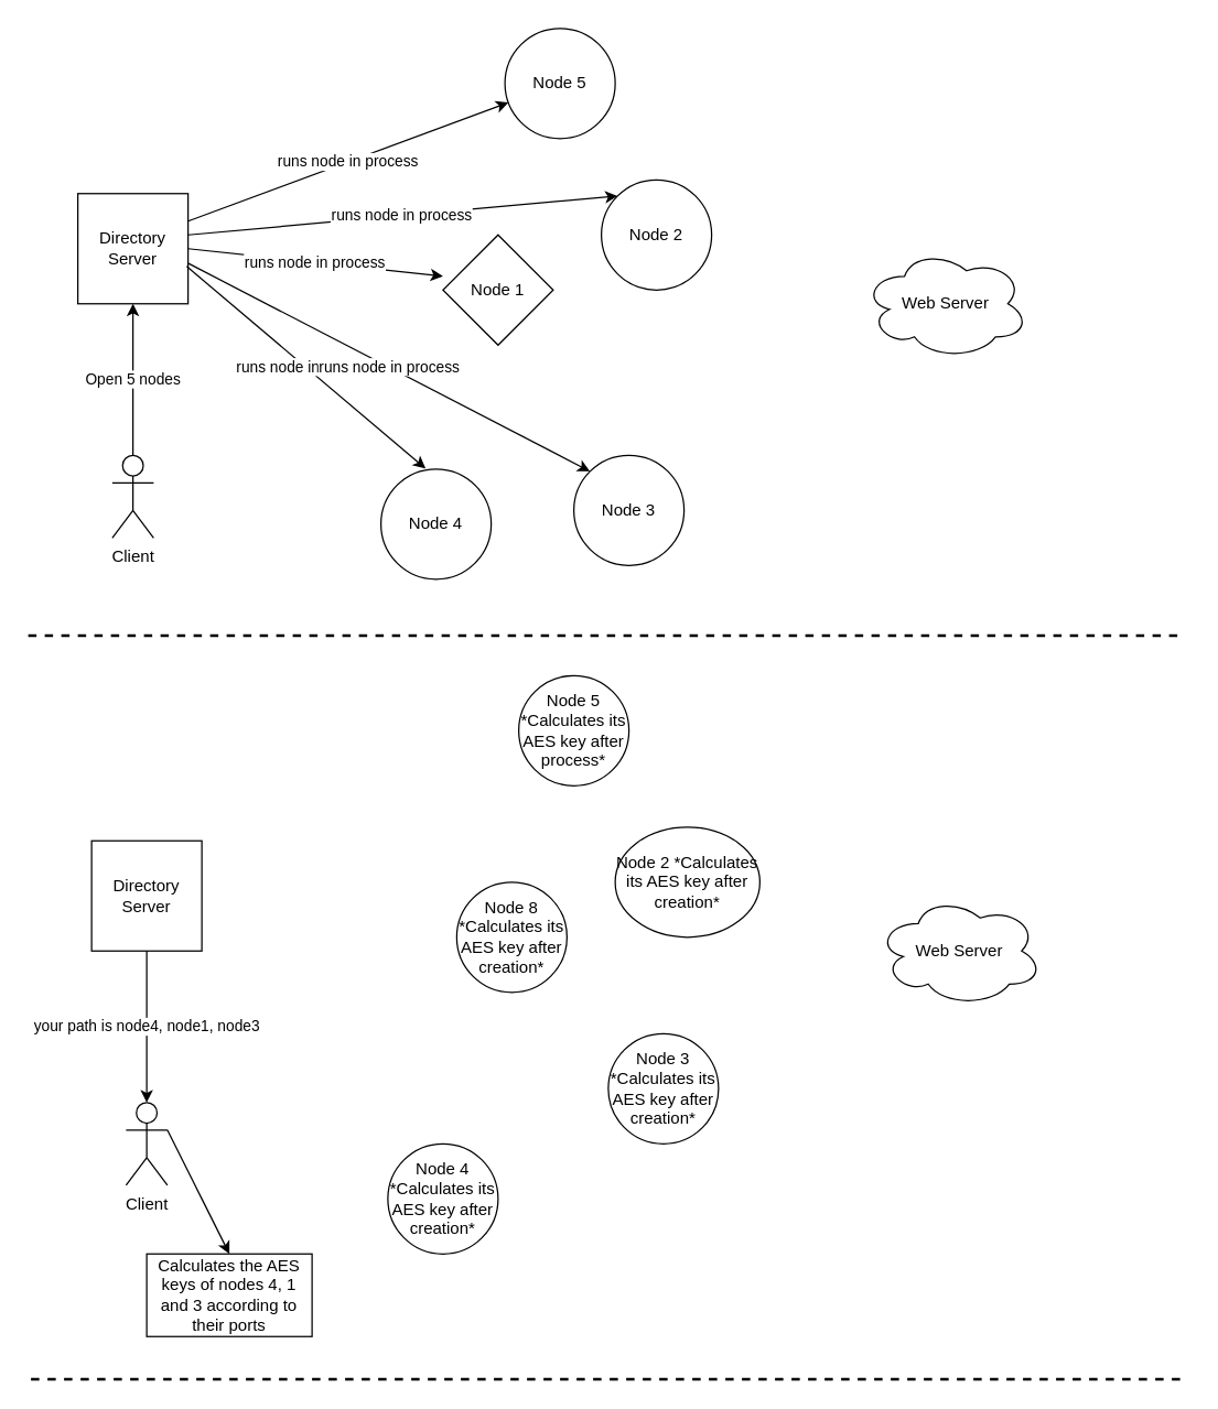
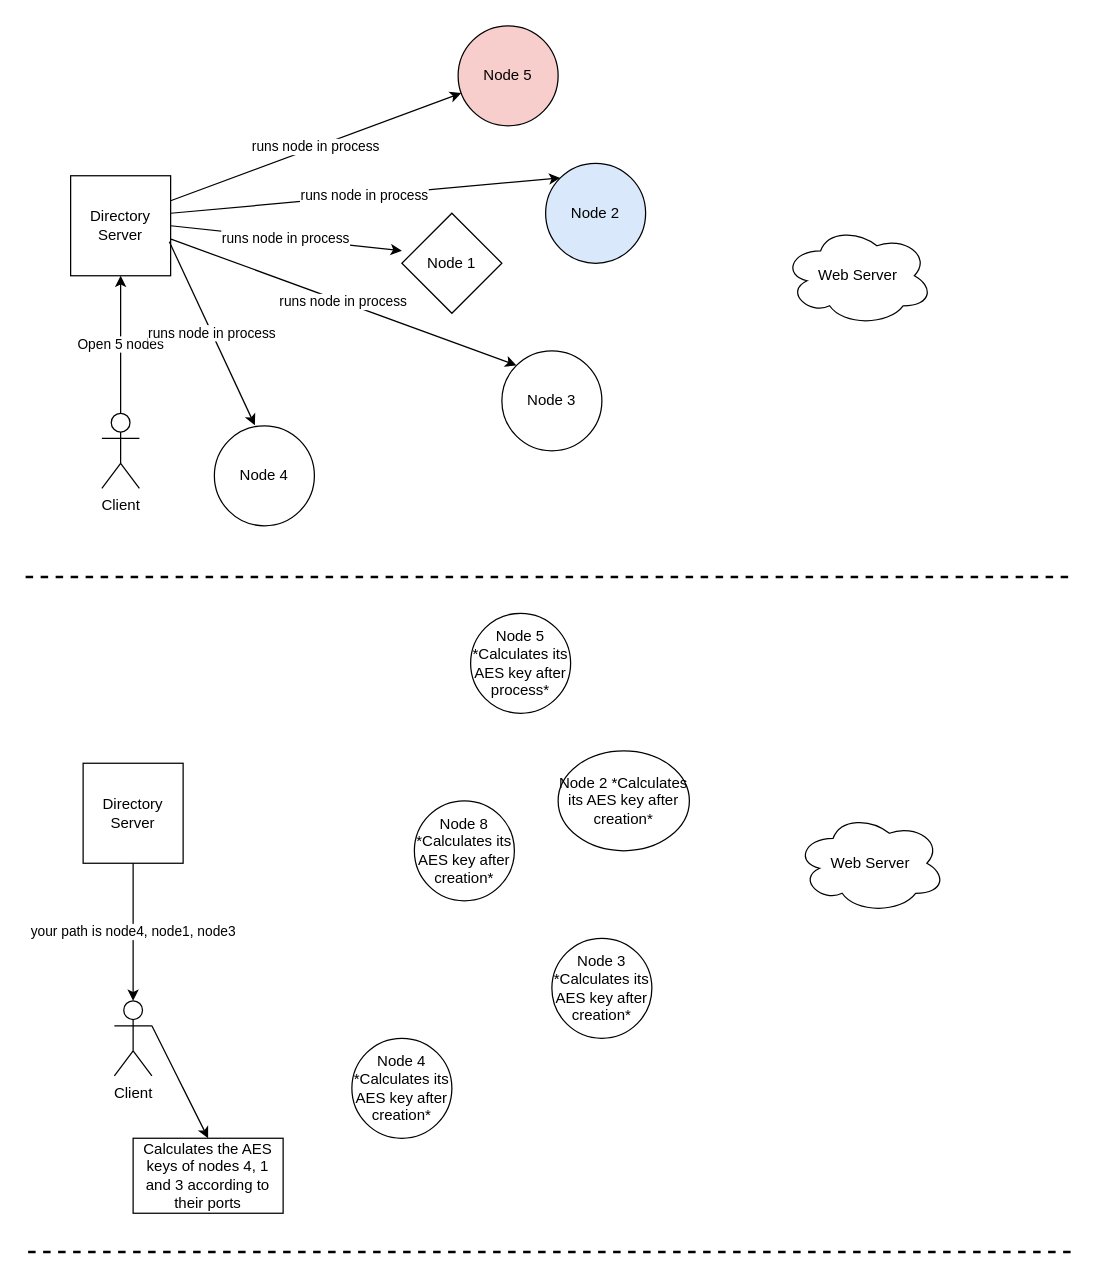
- <mxCell id="10" value="Node 5" style="ellipse;whiteSpace=wrap;html=1;aspect=fixed;" vertex="1" parent="1"><mxGeometry x="366" y="20" width="80" height="80" as="geometry" /></mxCell>
+ <mxCell id="10" value="Node 5" style="ellipse;whiteSpace=wrap;html=1;aspect=fixed;fillColor=#f8cecc;" vertex="1" parent="1"><mxGeometry x="366" y="20" width="80" height="80" as="geometry" /></mxCell>
- <mxCell id="7" value="Node 2" style="ellipse;whiteSpace=wrap;html=1;aspect=fixed;" vertex="1" parent="1"><mxGeometry x="436" y="130" width="80" height="80" as="geometry" /></mxCell>
+ <mxCell id="7" value="Node 2" style="ellipse;whiteSpace=wrap;html=1;aspect=fixed;fillColor=#dae8fc;" vertex="1" parent="1"><mxGeometry x="436" y="130" width="80" height="80" as="geometry" /></mxCell>
- <mxCell id="8" value="Node 3" style="ellipse;whiteSpace=wrap;html=1;aspect=fixed;" vertex="1" parent="1"><mxGeometry x="416" y="330" width="80" height="80" as="geometry" /></mxCell>
+ <mxCell id="8" value="Node 3" style="ellipse;whiteSpace=wrap;html=1;aspect=fixed;" vertex="1" parent="1"><mxGeometry x="401" y="280" width="80" height="80" as="geometry" /></mxCell>
- <mxCell id="9" value="Node 4" style="ellipse;whiteSpace=wrap;html=1;aspect=fixed;" vertex="1" parent="1"><mxGeometry x="276" y="340" width="80" height="80" as="geometry" /></mxCell>
+ <mxCell id="9" value="Node 4" style="ellipse;whiteSpace=wrap;html=1;aspect=fixed;" vertex="1" parent="1"><mxGeometry x="171" y="340" width="80" height="80" as="geometry" /></mxCell>
